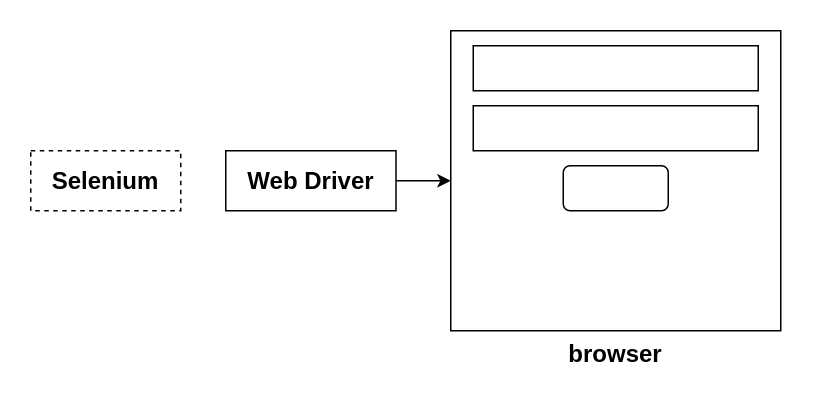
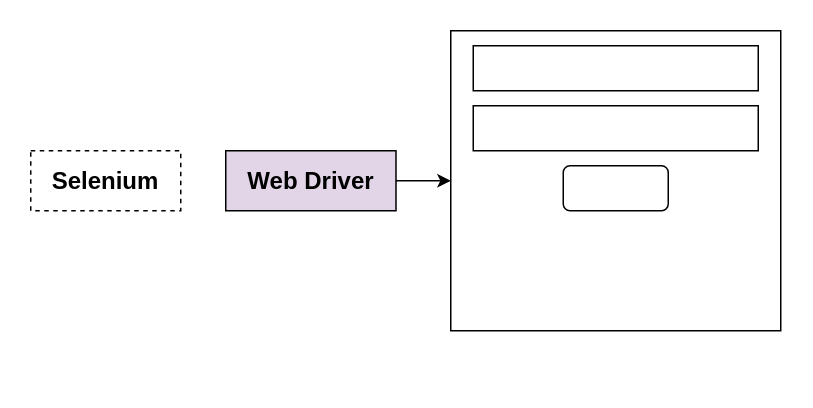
- <mxCell id="8" value="Web Driver" style="rounded=0;whiteSpace=wrap;html=1;fontStyle=1;fontSize=16;" vertex="1" parent="1"><mxGeometry x="150" y="100" width="113.5" height="40" as="geometry" /></mxCell>
+ <mxCell id="8" value="Web Driver" style="rounded=0;whiteSpace=wrap;html=1;fontStyle=1;fontSize=16;fillColor=#e1d5e7;" vertex="1" parent="1"><mxGeometry x="150" y="100" width="113.5" height="40" as="geometry" /></mxCell>
- <mxCell id="3" value="browser" style="text;html=1;strokeColor=none;fillColor=none;align=center;verticalAlign=middle;whiteSpace=wrap;rounded=0;fontStyle=1;fontSize=16;" vertex="1" parent="1"><mxGeometry x="365" y="220" width="90" height="30" as="geometry" /></mxCell>
